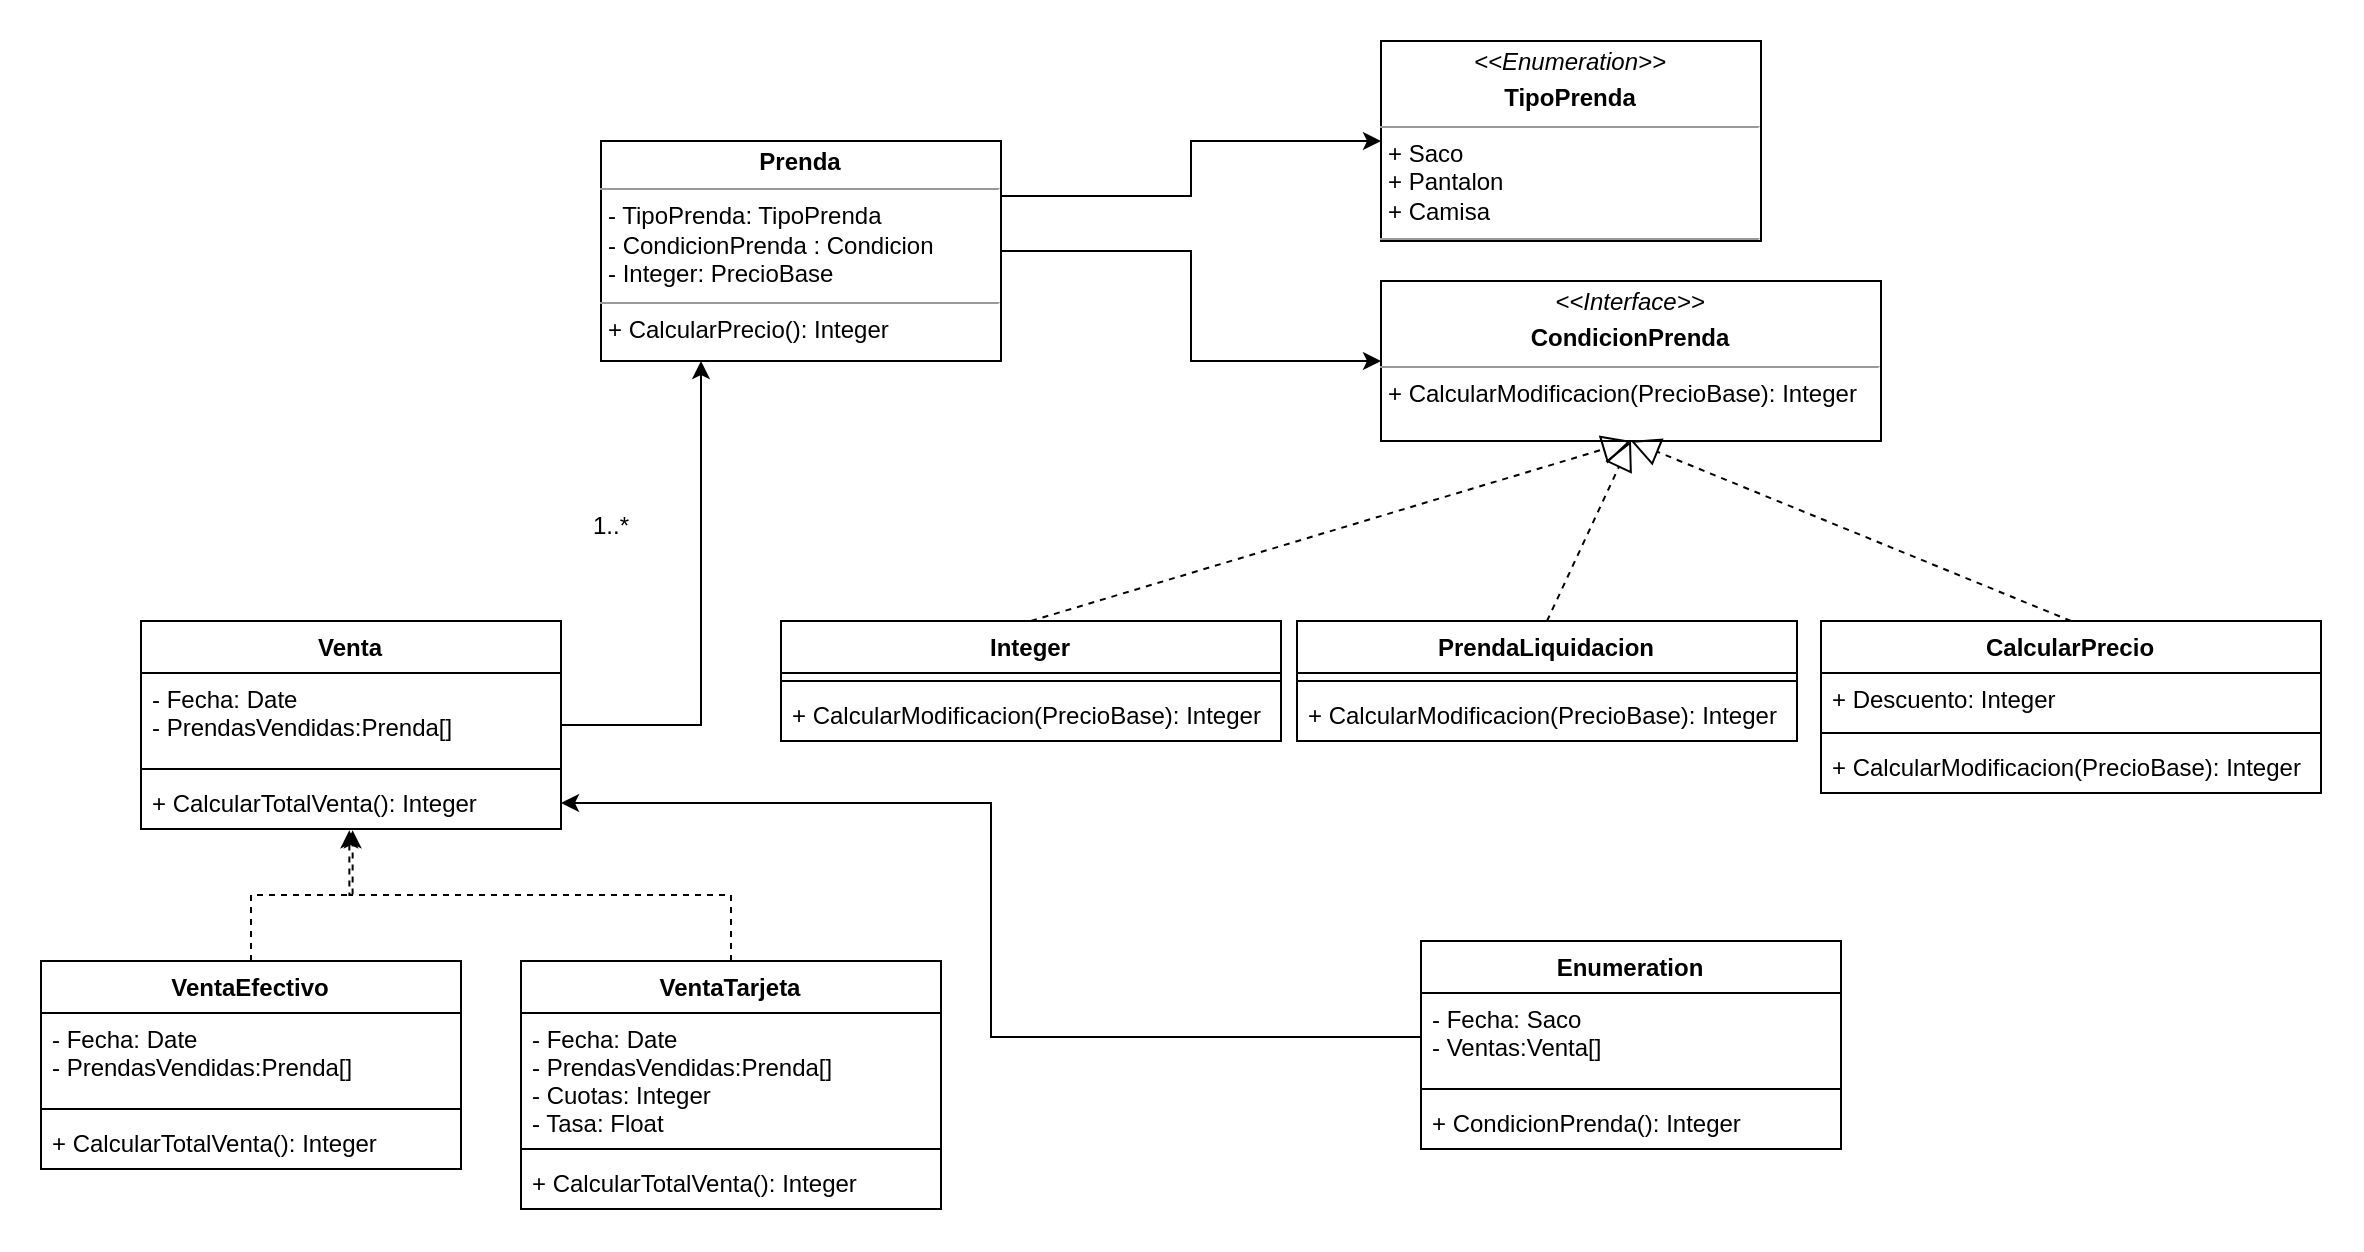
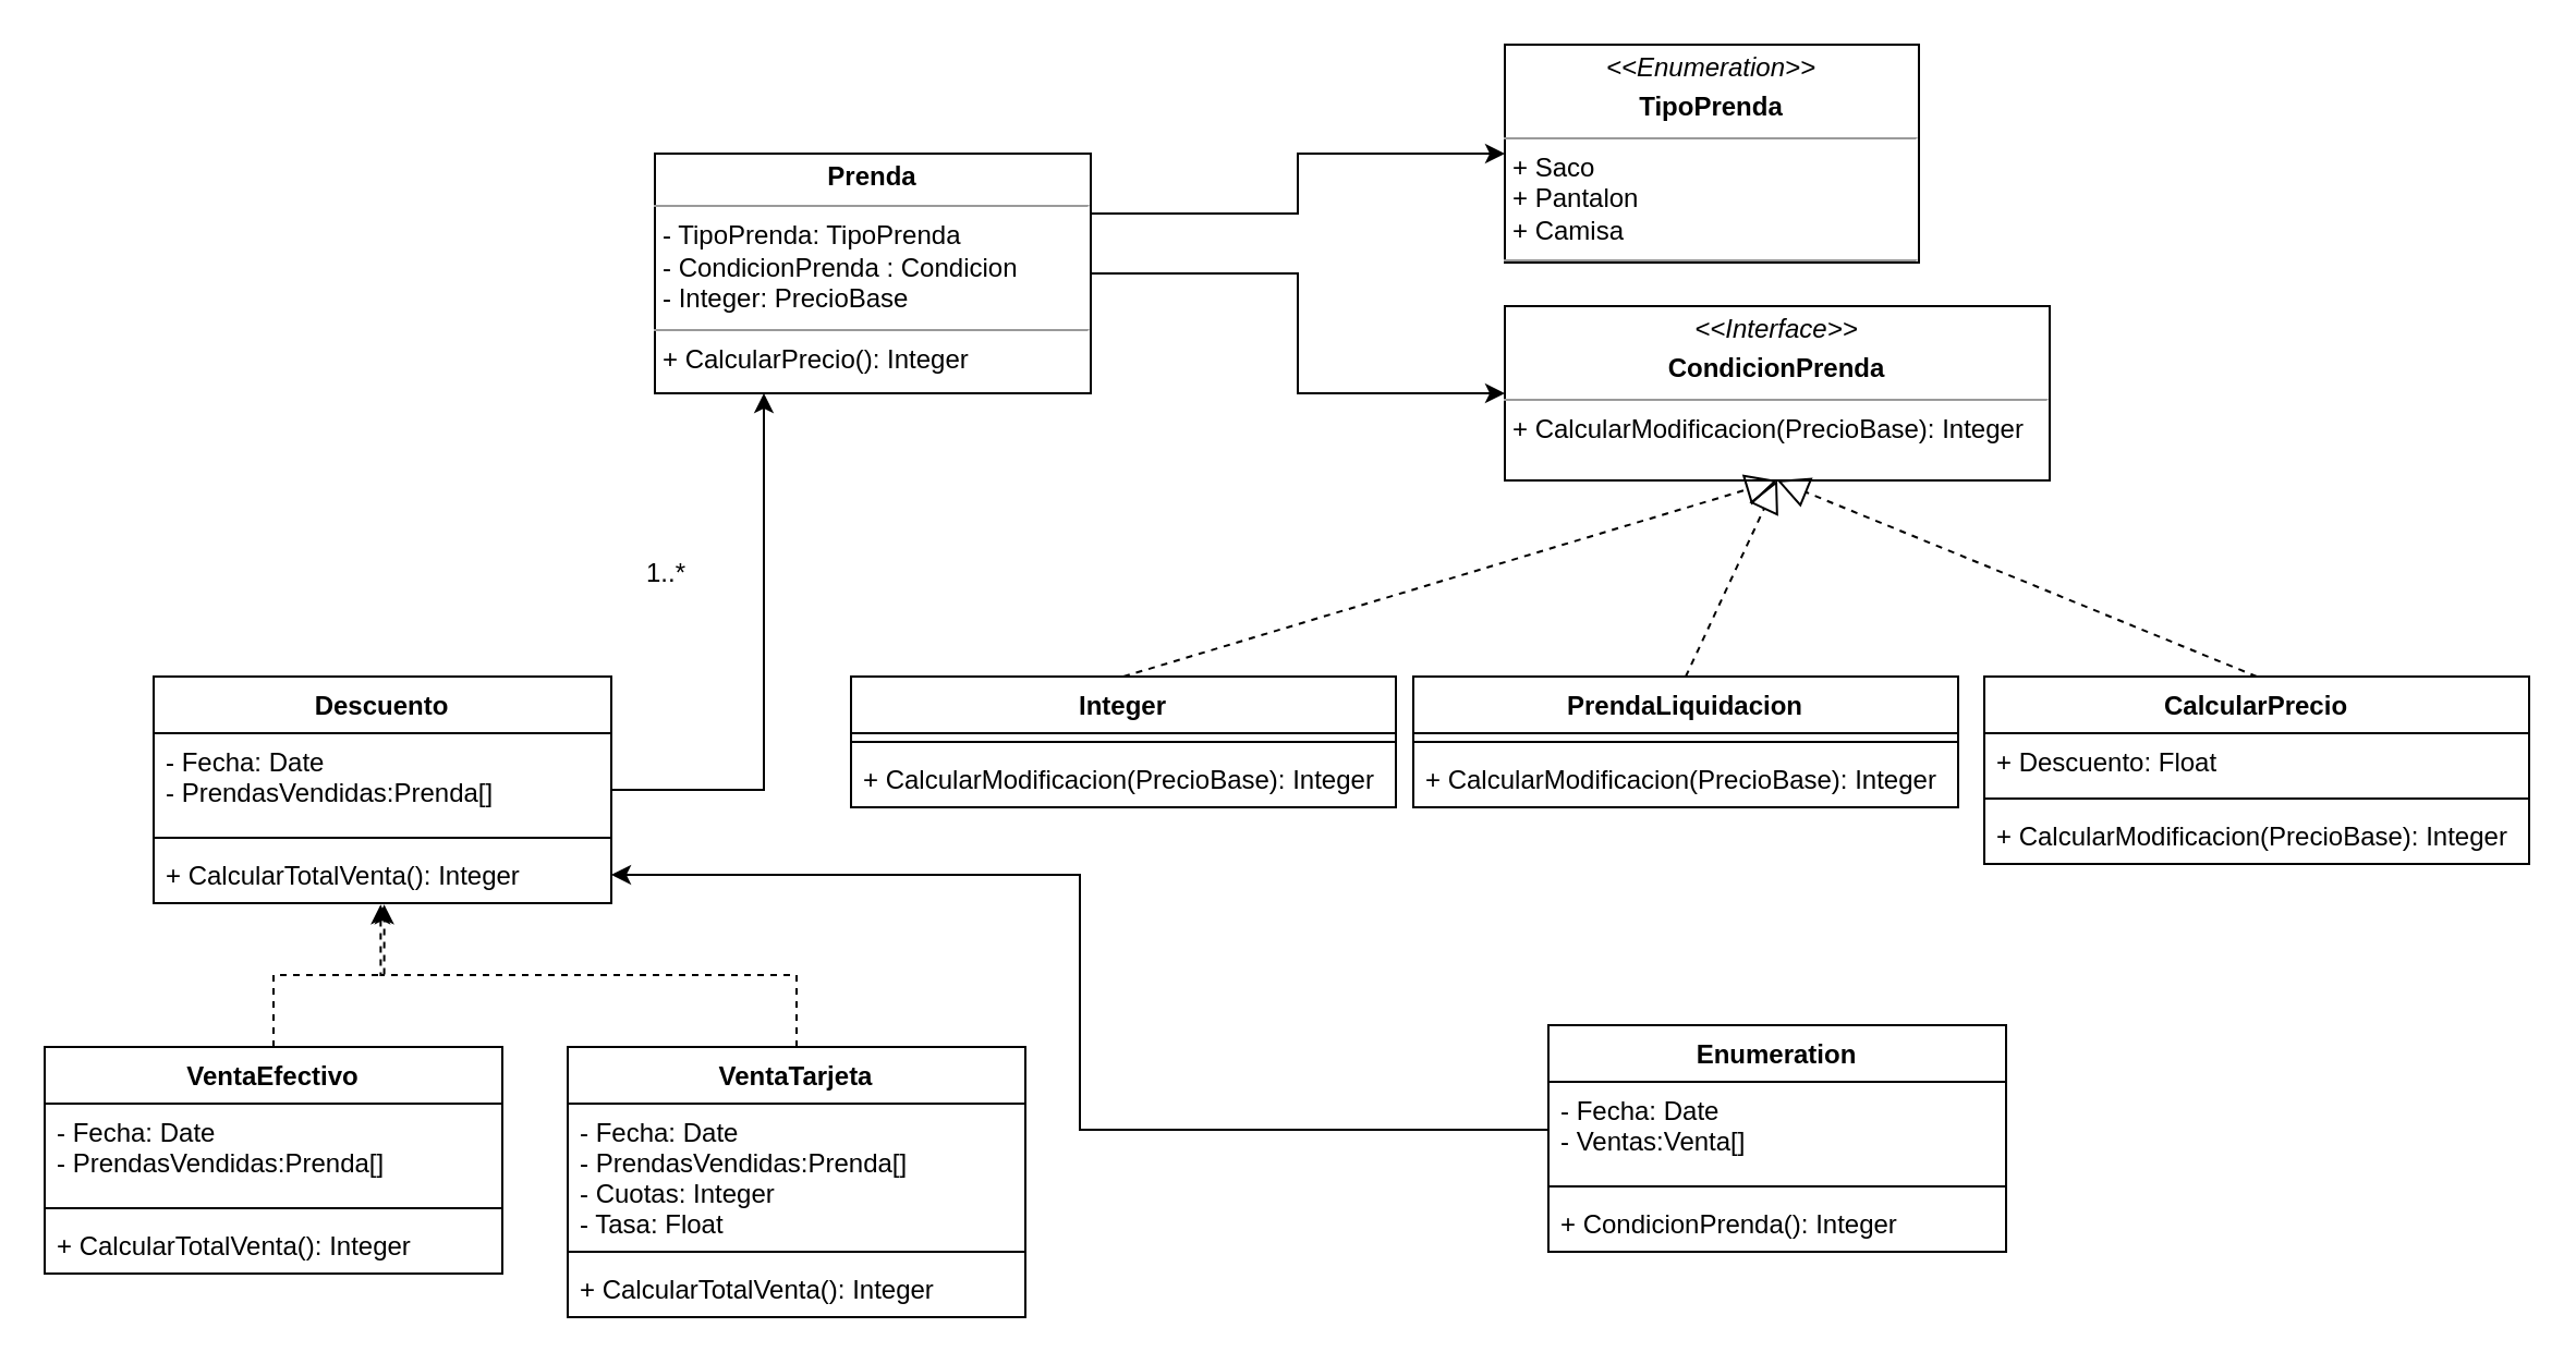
- <mxCell id="21" value="Venta" style="swimlane;fontStyle=1;align=center;verticalAlign=top;childLayout=stackLayout;horizontal=1;startSize=26;horizontalStack=0;resizeParent=1;resizeParentMax=0;resizeLast=0;collapsible=1;marginBottom=0;" vertex="1" parent="1"><mxGeometry x="70" y="310" width="210" height="104" as="geometry" /></mxCell>
+ <mxCell id="21" value="Descuento" style="swimlane;fontStyle=1;align=center;verticalAlign=top;childLayout=stackLayout;horizontal=1;startSize=26;horizontalStack=0;resizeParent=1;resizeParentMax=0;resizeLast=0;collapsible=1;marginBottom=0;" vertex="1" parent="1"><mxGeometry x="70" y="310" width="210" height="104" as="geometry" /></mxCell>
- <mxCell id="11" value="+ Descuento: Integer" style="text;strokeColor=none;fillColor=none;align=left;verticalAlign=top;spacingLeft=4;spacingRight=4;overflow=hidden;rotatable=0;points=[[0,0.5],[1,0.5]];portConstraint=eastwest;" vertex="1" parent="10"><mxGeometry y="26" width="250" height="26" as="geometry" /></mxCell>
+ <mxCell id="11" value="+ Descuento: Float" style="text;strokeColor=none;fillColor=none;align=left;verticalAlign=top;spacingLeft=4;spacingRight=4;overflow=hidden;rotatable=0;points=[[0,0.5],[1,0.5]];portConstraint=eastwest;" vertex="1" parent="10"><mxGeometry y="26" width="250" height="26" as="geometry" /></mxCell>
- <mxCell id="37" value="- Fecha: Saco&#10;- Ventas:Venta[]" style="text;strokeColor=none;fillColor=none;align=left;verticalAlign=top;spacingLeft=4;spacingRight=4;overflow=hidden;rotatable=0;points=[[0,0.5],[1,0.5]];portConstraint=eastwest;" vertex="1" parent="36"><mxGeometry y="26" width="210" height="44" as="geometry" /></mxCell>
+ <mxCell id="37" value="- Fecha: Date&#10;- Ventas:Venta[]" style="text;strokeColor=none;fillColor=none;align=left;verticalAlign=top;spacingLeft=4;spacingRight=4;overflow=hidden;rotatable=0;points=[[0,0.5],[1,0.5]];portConstraint=eastwest;" vertex="1" parent="36"><mxGeometry y="26" width="210" height="44" as="geometry" /></mxCell>
